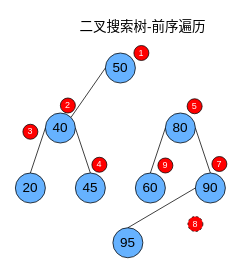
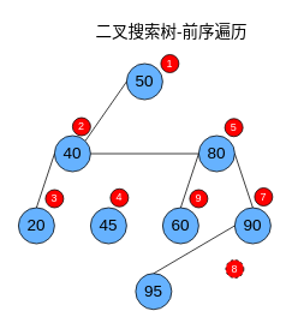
- <mxCell id="21" value="&lt;font style=&quot;color: rgb(255, 255, 255);&quot;&gt;3&lt;/font&gt;" style="ellipse;whiteSpace=wrap;html=1;aspect=fixed;fillColor=light-dark(#ff0000, #ededed);strokeWidth=1;" vertex="1" parent="1"><mxGeometry x="30" y="165" width="20" height="20" as="geometry" /></mxCell>
+ <mxCell id="21" value="&lt;font style=&quot;color: rgb(255, 255, 255);&quot;&gt;3&lt;/font&gt;" style="ellipse;whiteSpace=wrap;html=1;aspect=fixed;fillColor=light-dark(#ff0000, #ededed);strokeWidth=1;" vertex="1" parent="1"><mxGeometry x="50" y="210" width="20" height="20" as="geometry" /></mxCell>
- <mxCell id="4" style="edgeStyle=none;html=1;exitX=1;exitY=0.5;exitDx=0;exitDy=0;entryX=0.5;entryY=0;entryDx=0;entryDy=0;endArrow=none;endFill=0;" parent="1" source="6" target="7" edge="1"><mxGeometry relative="1" as="geometry" /></mxCell>
+ <mxCell id="4" style="edgeStyle=none;html=1;exitX=1;exitY=0.5;exitDx=0;exitDy=0;endArrow=none;endFill=0;" parent="1" source="6" target="11" edge="1"><mxGeometry relative="1" as="geometry" /></mxCell>
